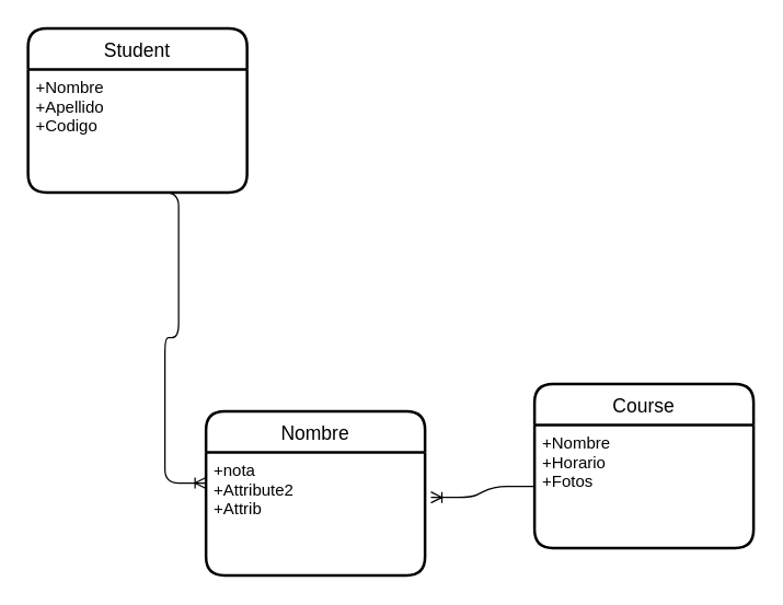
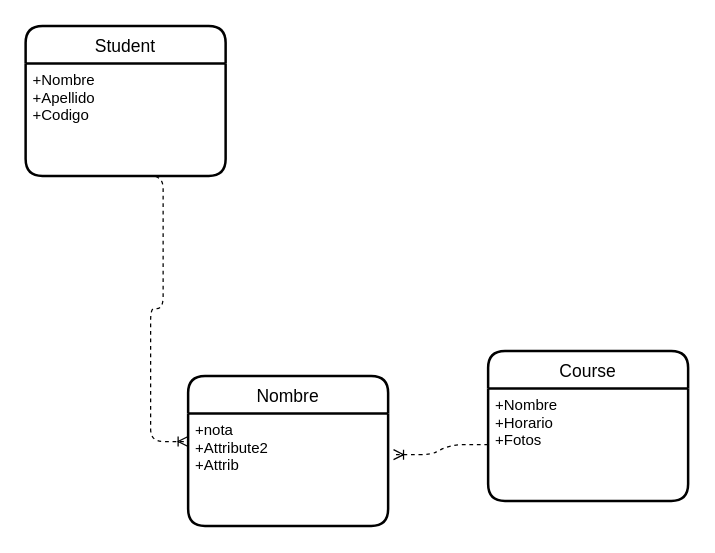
- <mxCell id="9" value="" style="edgeStyle=entityRelationEdgeStyle;fontSize=12;html=1;endArrow=ERoneToMany;exitX=0.5;exitY=1;exitDx=0;exitDy=0;entryX=0;entryY=0.25;entryDx=0;entryDy=0;" edge="1" parent="1" source="3" target="7"><mxGeometry width="100" height="100" relative="1" as="geometry"><mxPoint x="150" y="710" as="sourcePoint" /><mxPoint x="190" y="350" as="targetPoint" /></mxGeometry></mxCell>
+ <mxCell id="9" value="" style="edgeStyle=entityRelationEdgeStyle;fontSize=12;html=1;endArrow=ERoneToMany;exitX=0.5;exitY=1;exitDx=0;exitDy=0;entryX=0;entryY=0.25;entryDx=0;entryDy=0;dashed=1;" edge="1" parent="1" source="3" target="7"><mxGeometry width="100" height="100" relative="1" as="geometry"><mxPoint x="150" y="710" as="sourcePoint" /><mxPoint x="190" y="350" as="targetPoint" /></mxGeometry></mxCell>
- <mxCell id="8" value="" style="edgeStyle=entityRelationEdgeStyle;fontSize=12;html=1;endArrow=ERoneToMany;entryX=1.027;entryY=0.367;entryDx=0;entryDy=0;entryPerimeter=0;exitX=0;exitY=0.5;exitDx=0;exitDy=0;" edge="1" parent="1" source="5" target="7"><mxGeometry width="100" height="100" relative="1" as="geometry"><mxPoint x="400" y="220" as="sourcePoint" /><mxPoint x="330" y="480" as="targetPoint" /></mxGeometry></mxCell>
+ <mxCell id="8" value="" style="edgeStyle=entityRelationEdgeStyle;fontSize=12;html=1;endArrow=ERoneToMany;entryX=1.027;entryY=0.367;entryDx=0;entryDy=0;entryPerimeter=0;exitX=0;exitY=0.5;exitDx=0;exitDy=0;dashed=1;" edge="1" parent="1" source="5" target="7"><mxGeometry width="100" height="100" relative="1" as="geometry"><mxPoint x="400" y="220" as="sourcePoint" /><mxPoint x="330" y="480" as="targetPoint" /></mxGeometry></mxCell>
